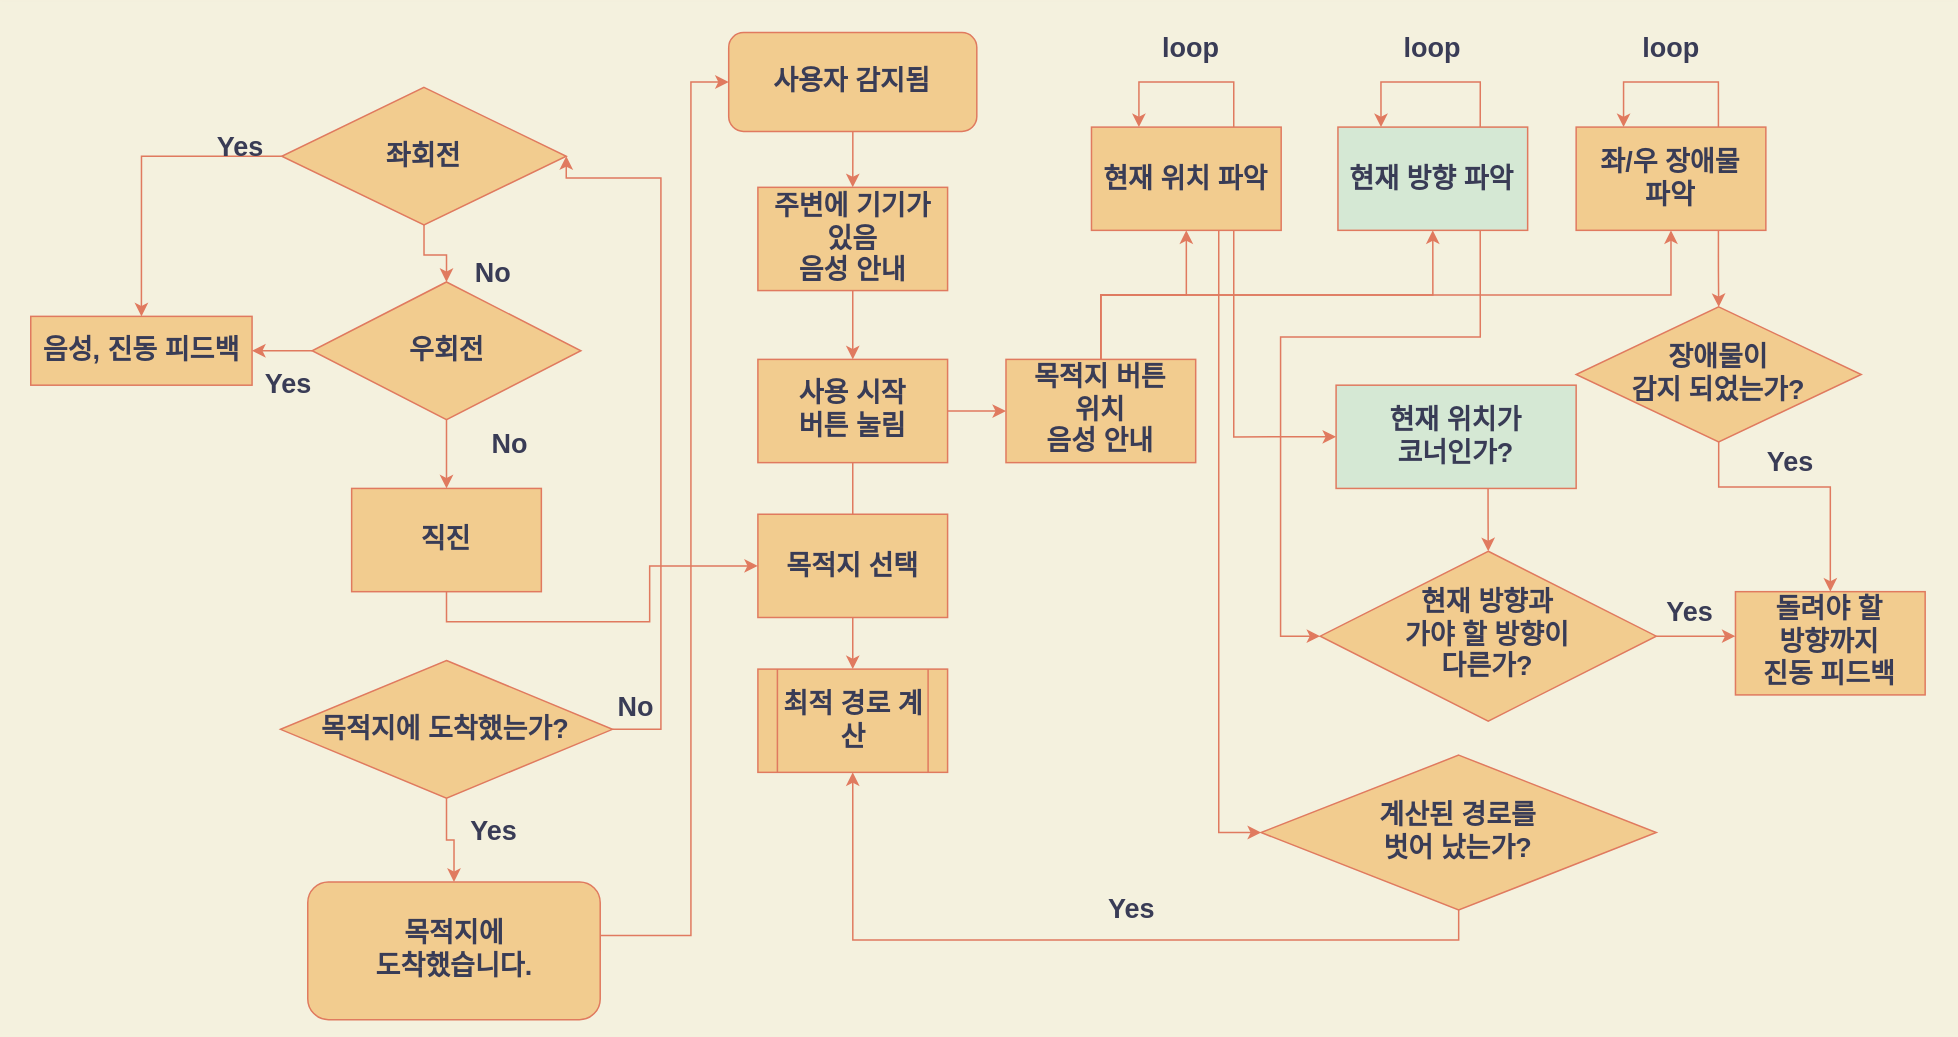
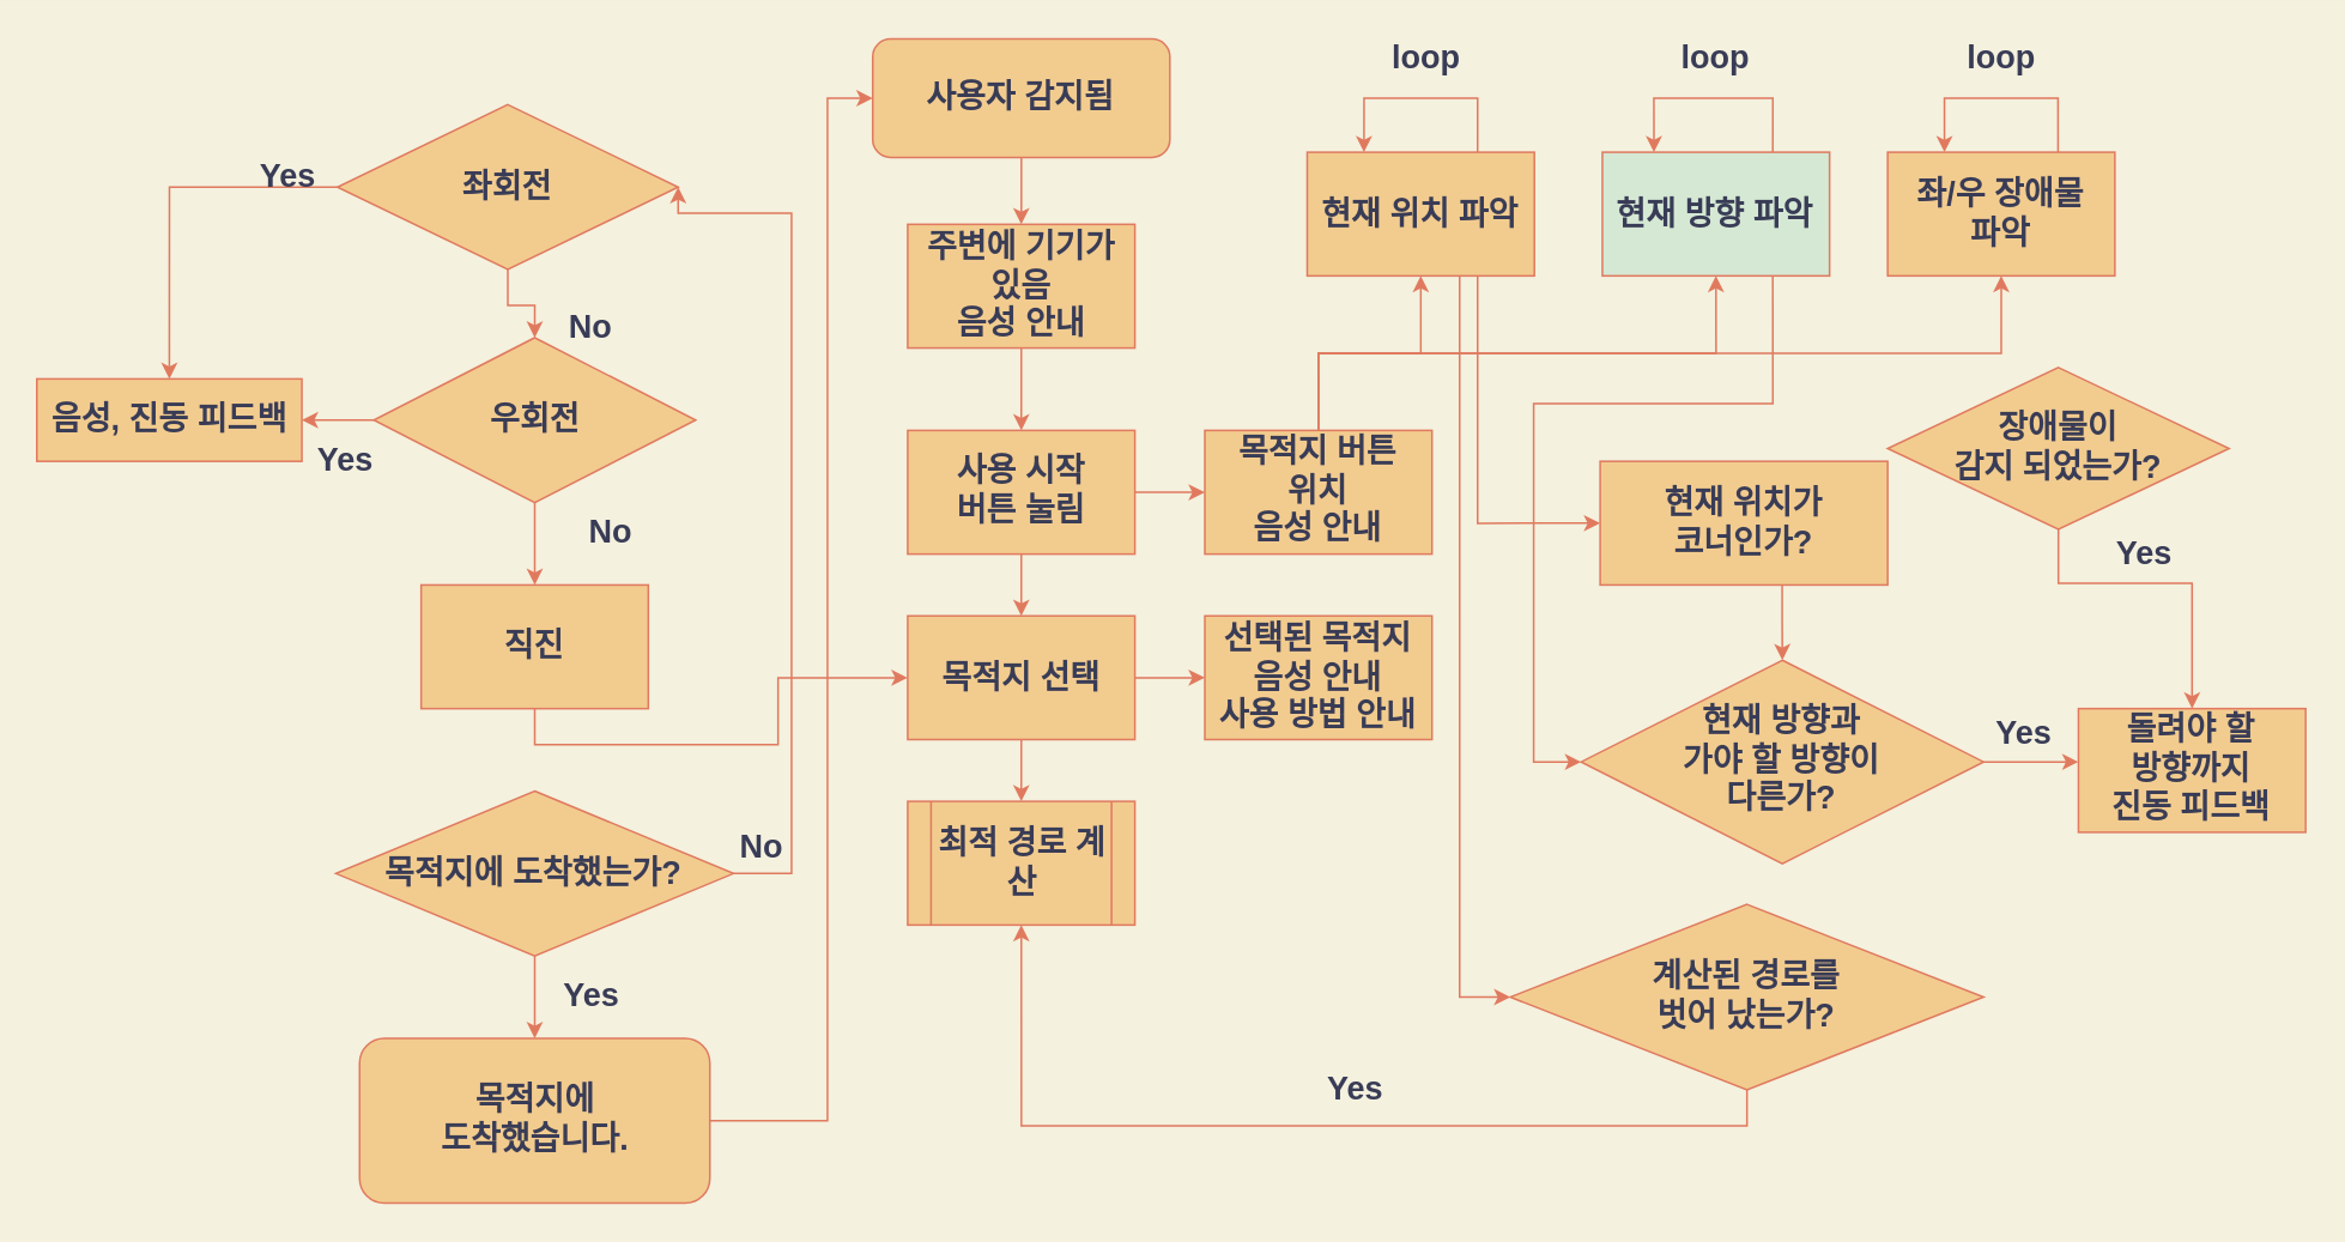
- <mxCell id="58" style="edgeStyle=orthogonalEdgeStyle;curved=0;rounded=1;sketch=0;orthogonalLoop=1;jettySize=auto;html=1;exitX=0.75;exitY=1;exitDx=0;exitDy=0;entryX=0.5;entryY=0;entryDx=0;entryDy=0;fontColor=#393C56;strokeColor=#E07A5F;fillColor=#F2CC8F;" edge="1" parent="1" source="59" target="62"><mxGeometry relative="1" as="geometry" /></mxCell>
- <mxCell id="53" value="현재 위치가&lt;br&gt;코너인가?" style="whiteSpace=wrap;html=1;rounded=0;fillColor=#d5e8d4;strokeColor=#E07A5F;fontColor=#393C56;fontStyle=1;fontSize=18;verticalAlign=middle;horizontal=1;" parent="1" vertex="1"><mxGeometry x="890" y="256.15" width="160" height="68.81" as="geometry" /></mxCell>
+ <mxCell id="53" value="현재 위치가&lt;br&gt;코너인가?" style="whiteSpace=wrap;html=1;rounded=0;fillColor=#F2CC8F;strokeColor=#E07A5F;fontColor=#393C56;fontStyle=1;fontSize=18;verticalAlign=middle;horizontal=1;" parent="1" vertex="1"><mxGeometry x="890" y="256.15" width="160" height="68.81" as="geometry" /></mxCell>
- <mxCell id="5" style="edgeStyle=orthogonalEdgeStyle;rounded=0;orthogonalLoop=1;jettySize=auto;html=1;exitX=0.5;exitY=1;exitDx=0;exitDy=0;entryX=0.5;entryY=0;entryDx=0;entryDy=0;strokeColor=#E07A5F;fontColor=#393C56;fontStyle=1;fontSize=18;verticalAlign=middle;horizontal=1;labelBackgroundColor=#F4F1DE;endArrow=none;" parent="1" source="3" target="4" edge="1"><mxGeometry relative="1" as="geometry" /></mxCell>
+ <mxCell id="5" style="edgeStyle=orthogonalEdgeStyle;rounded=0;orthogonalLoop=1;jettySize=auto;html=1;exitX=0.5;exitY=1;exitDx=0;exitDy=0;entryX=0.5;entryY=0;entryDx=0;entryDy=0;strokeColor=#E07A5F;fontColor=#393C56;fontStyle=1;fontSize=18;verticalAlign=middle;horizontal=1;labelBackgroundColor=#F4F1DE;" parent="1" source="3" target="4" edge="1"><mxGeometry relative="1" as="geometry" /></mxCell>
+ <mxCell id="17" style="edgeStyle=orthogonalEdgeStyle;rounded=0;orthogonalLoop=1;jettySize=auto;html=1;entryX=0;entryY=0.5;entryDx=0;entryDy=0;strokeColor=#E07A5F;fontColor=#393C56;fontStyle=1;fontSize=18;verticalAlign=middle;horizontal=1;labelBackgroundColor=#F4F1DE;" parent="1" source="4" target="16" edge="1"><mxGeometry relative="1" as="geometry" /></mxCell>
+ <mxCell id="16" value="선택된 목적지&lt;br style=&quot;font-size: 18px;&quot;&gt;음성 안내&lt;br style=&quot;font-size: 18px;&quot;&gt;사용 방법 안내" style="whiteSpace=wrap;html=1;rounded=0;fillColor=#F2CC8F;strokeColor=#E07A5F;fontColor=#393C56;fontStyle=1;fontSize=18;verticalAlign=middle;horizontal=1;" parent="1" vertex="1"><mxGeometry x="669.994" y="342.165" width="126.429" height="68.807" as="geometry" /></mxCell>
- <mxCell id="50" value="목적지에&lt;br style=&quot;font-size: 18px;&quot;&gt;도착했습니다." style="rounded=1;whiteSpace=wrap;html=1;fillColor=#F2CC8F;strokeColor=#E07A5F;fontColor=#393C56;fontStyle=1;fontSize=18;verticalAlign=middle;horizontal=1;" parent="1" vertex="1"><mxGeometry x="204.634" y="587.257" width="194.911" height="91.743" as="geometry" /></mxCell>
+ <mxCell id="50" value="목적지에&lt;br style=&quot;font-size: 18px;&quot;&gt;도착했습니다." style="rounded=1;whiteSpace=wrap;html=1;fillColor=#F2CC8F;strokeColor=#E07A5F;fontColor=#393C56;fontStyle=1;fontSize=18;verticalAlign=middle;horizontal=1;" parent="1" vertex="1"><mxGeometry x="199.634" y="577.257" width="194.911" height="91.743" as="geometry" /></mxCell>
